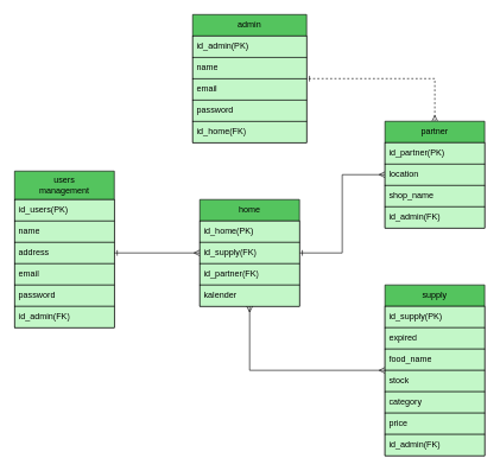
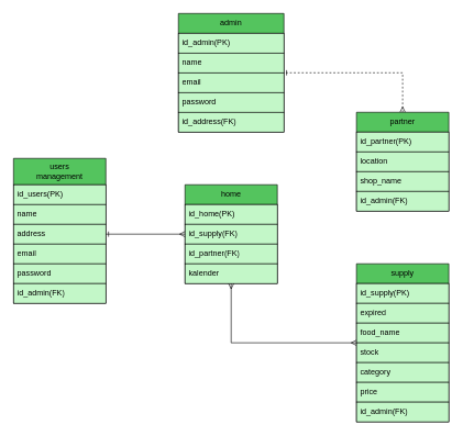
- <mxCell id="7" value="id_home(FK)" style="text;strokeColor=default;fillColor=#C3F7C8;align=left;verticalAlign=middle;spacingLeft=4;spacingRight=4;overflow=hidden;points=[[0,0.5],[1,0.5]];portConstraint=eastwest;rotatable=0;whiteSpace=wrap;html=1;resizeWidth=0;strokeWidth=1;" vertex="1" parent="2"><mxGeometry y="150" width="160" height="30" as="geometry" /></mxCell>
+ <mxCell id="7" value="id_address(FK)" style="text;strokeColor=default;fillColor=#C3F7C8;align=left;verticalAlign=middle;spacingLeft=4;spacingRight=4;overflow=hidden;points=[[0,0.5],[1,0.5]];portConstraint=eastwest;rotatable=0;whiteSpace=wrap;html=1;resizeWidth=0;strokeWidth=1;" vertex="1" parent="2"><mxGeometry y="150" width="160" height="30" as="geometry" /></mxCell>
- <mxCell id="8" style="edgeStyle=orthogonalEdgeStyle;rounded=0;orthogonalLoop=1;jettySize=auto;html=1;exitX=1;exitY=0.5;exitDx=0;exitDy=0;entryX=0;entryY=0.5;entryDx=0;entryDy=0;startArrow=ERone;startFill=0;endArrow=ERmany;endFill=0;" parent="1" source="9" target="33" edge="1"><mxGeometry relative="1" as="geometry" /></mxCell>
